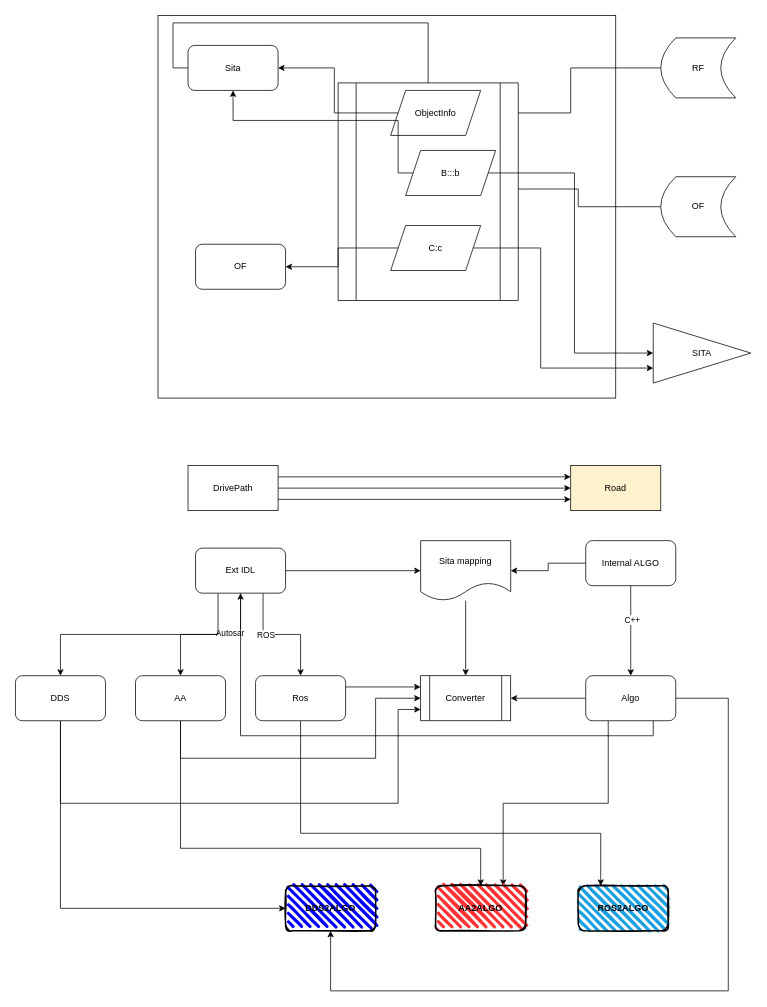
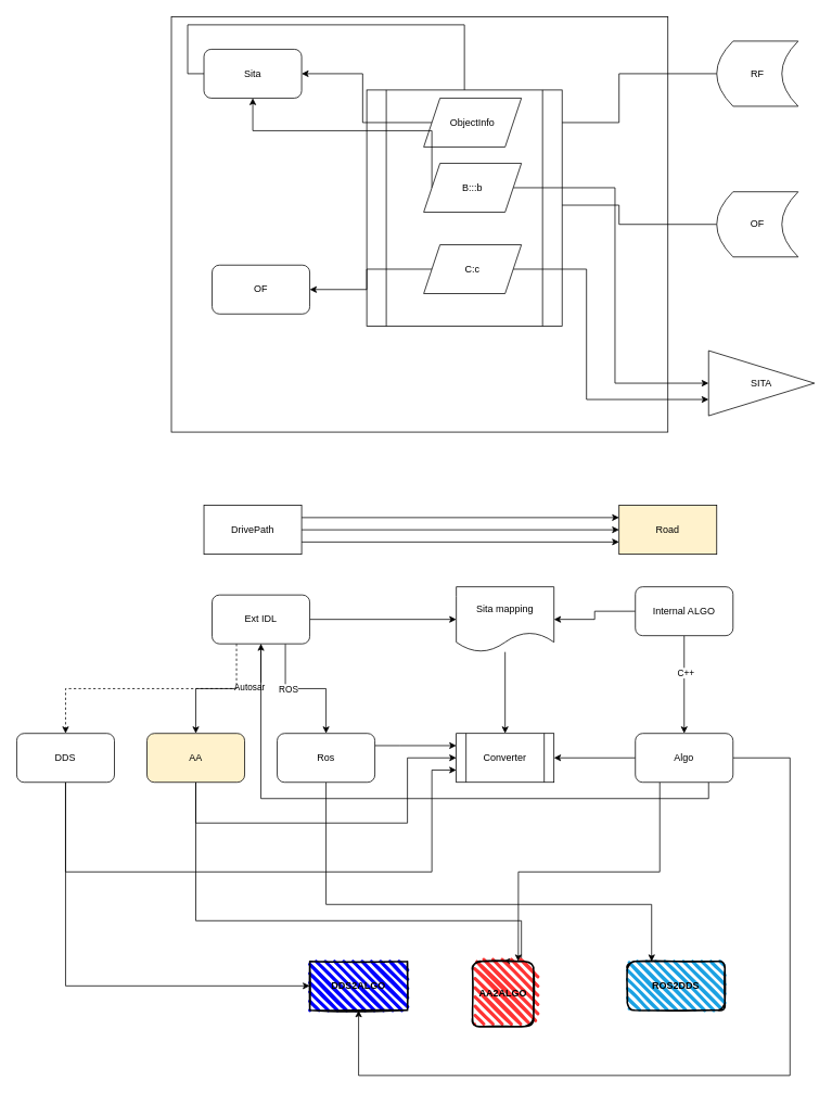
- <mxCell id="15" value="B:::b" style="shape=parallelogram;perimeter=parallelogramPerimeter;whiteSpace=wrap;html=1;fixedSize=1;" parent="1" vertex="1"><mxGeometry x="540" y="200" width="120" height="60" as="geometry" /></mxCell>
+ <mxCell id="15" value="B:::b" style="shape=parallelogram;perimeter=parallelogramPerimeter;whiteSpace=wrap;html=1;fixedSize=1;" parent="1" vertex="1"><mxGeometry x="520" y="200" width="120" height="60" as="geometry" /></mxCell>
- <mxCell id="31" style="edgeStyle=orthogonalEdgeStyle;rounded=0;orthogonalLoop=1;jettySize=auto;html=1;exitX=0.25;exitY=1;exitDx=0;exitDy=0;entryX=0.5;entryY=0;entryDx=0;entryDy=0;" parent="1" source="32" target="47" edge="1"><mxGeometry relative="1" as="geometry" /></mxCell>
+ <mxCell id="31" style="edgeStyle=orthogonalEdgeStyle;rounded=0;orthogonalLoop=1;jettySize=auto;html=1;exitX=0.25;exitY=1;exitDx=0;exitDy=0;entryX=0.5;entryY=0;entryDx=0;entryDy=0;dashed=1;" parent="1" source="32" target="47" edge="1"><mxGeometry relative="1" as="geometry" /></mxCell>
- <mxCell id="22" value="AA" style="rounded=1;whiteSpace=wrap;html=1;" parent="1" vertex="1"><mxGeometry x="180" y="900" width="120" height="60" as="geometry" /></mxCell>
+ <mxCell id="22" value="AA" style="rounded=1;whiteSpace=wrap;html=1;fillColor=#fff2cc;" parent="1" vertex="1"><mxGeometry x="180" y="900" width="120" height="60" as="geometry" /></mxCell>
- <mxCell id="49" value="DDS2ALGO" style="rounded=1;whiteSpace=wrap;html=1;strokeWidth=2;fillWeight=4;hachureGap=8;hachureAngle=45;sketch=1;fontStyle=1;fillColor=#0000FF;" parent="1" vertex="1"><mxGeometry x="380" y="1180" width="120" height="60" as="geometry" /></mxCell>
+ <mxCell id="49" value="DDS2ALGO" style="whiteSpace=wrap;html=1;strokeWidth=2;fillWeight=4;hachureGap=8;hachureAngle=45;sketch=1;fontStyle=1;fillColor=#0000FF;rounded=0;" parent="1" vertex="1"><mxGeometry x="380" y="1180" width="120" height="60" as="geometry" /></mxCell>
- <mxCell id="50" value="AA2ALGO" style="rounded=1;whiteSpace=wrap;html=1;strokeWidth=2;fillWeight=4;hachureGap=8;hachureAngle=45;sketch=1;fillColor=#FF3333;fontStyle=1" parent="1" vertex="1"><mxGeometry x="580" y="1180" width="120" height="60" as="geometry" /></mxCell>
+ <mxCell id="50" value="AA2ALGO" style="rounded=1;whiteSpace=wrap;html=1;strokeWidth=2;fillWeight=4;hachureGap=8;hachureAngle=45;sketch=1;fillColor=#FF3333;fontStyle=1" parent="1" vertex="1"><mxGeometry x="580" y="1180" width="75" height="80" as="geometry" /></mxCell>
- <mxCell id="48" value="ROS2ALGO" style="rounded=1;whiteSpace=wrap;html=1;strokeWidth=2;fillWeight=4;hachureGap=8;hachureAngle=45;fillColor=#1ba1e2;sketch=1;fontStyle=1" parent="1" vertex="1"><mxGeometry x="770" y="1180" width="120" height="60" as="geometry" /></mxCell>
+ <mxCell id="48" value="ROS2DDS" style="rounded=1;whiteSpace=wrap;html=1;strokeWidth=2;fillWeight=4;hachureGap=8;hachureAngle=45;fillColor=#1ba1e2;sketch=1;fontStyle=1" parent="1" vertex="1"><mxGeometry x="770" y="1180" width="120" height="60" as="geometry" /></mxCell>
